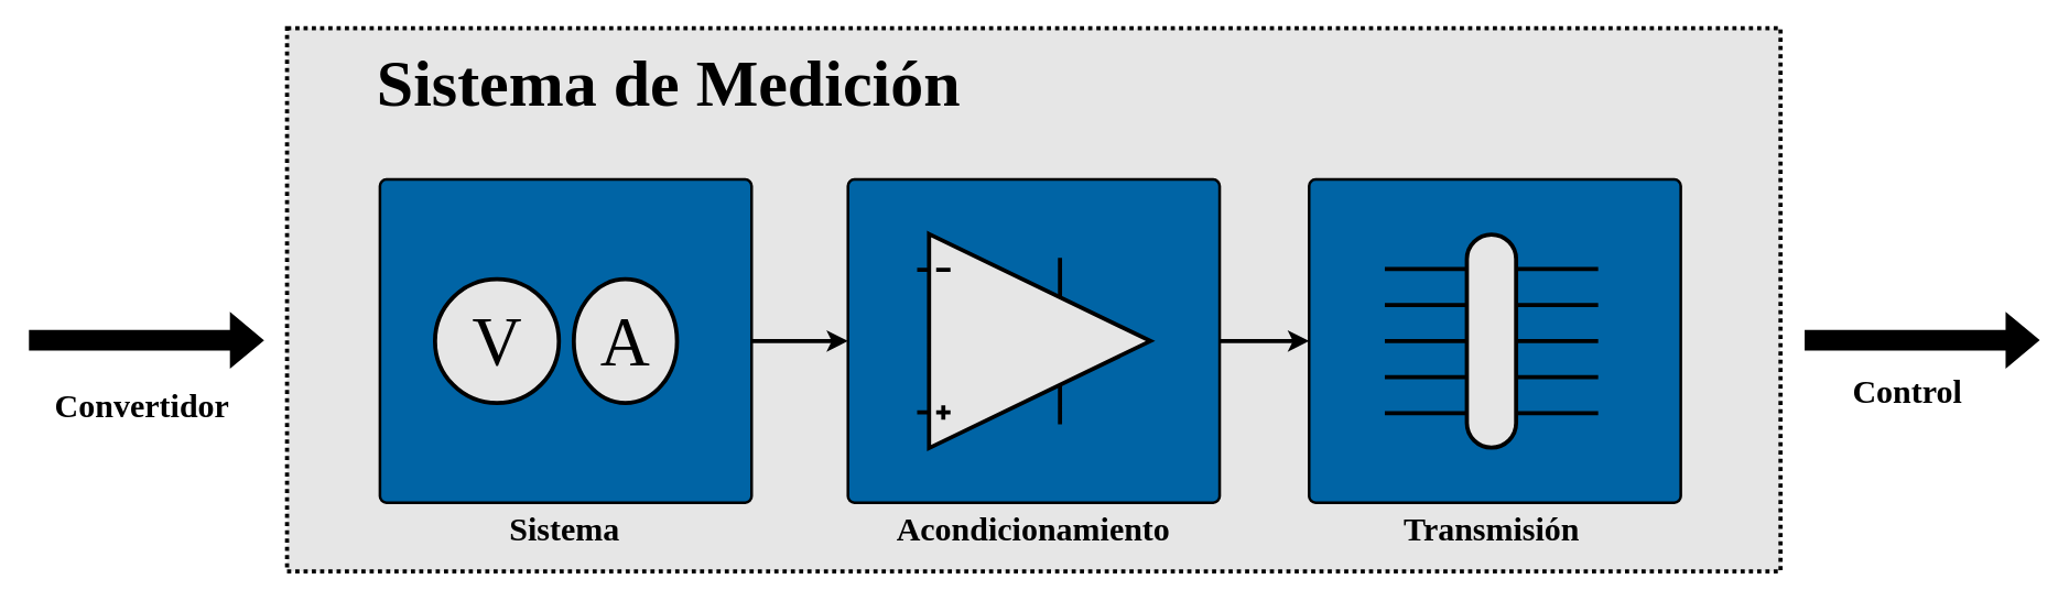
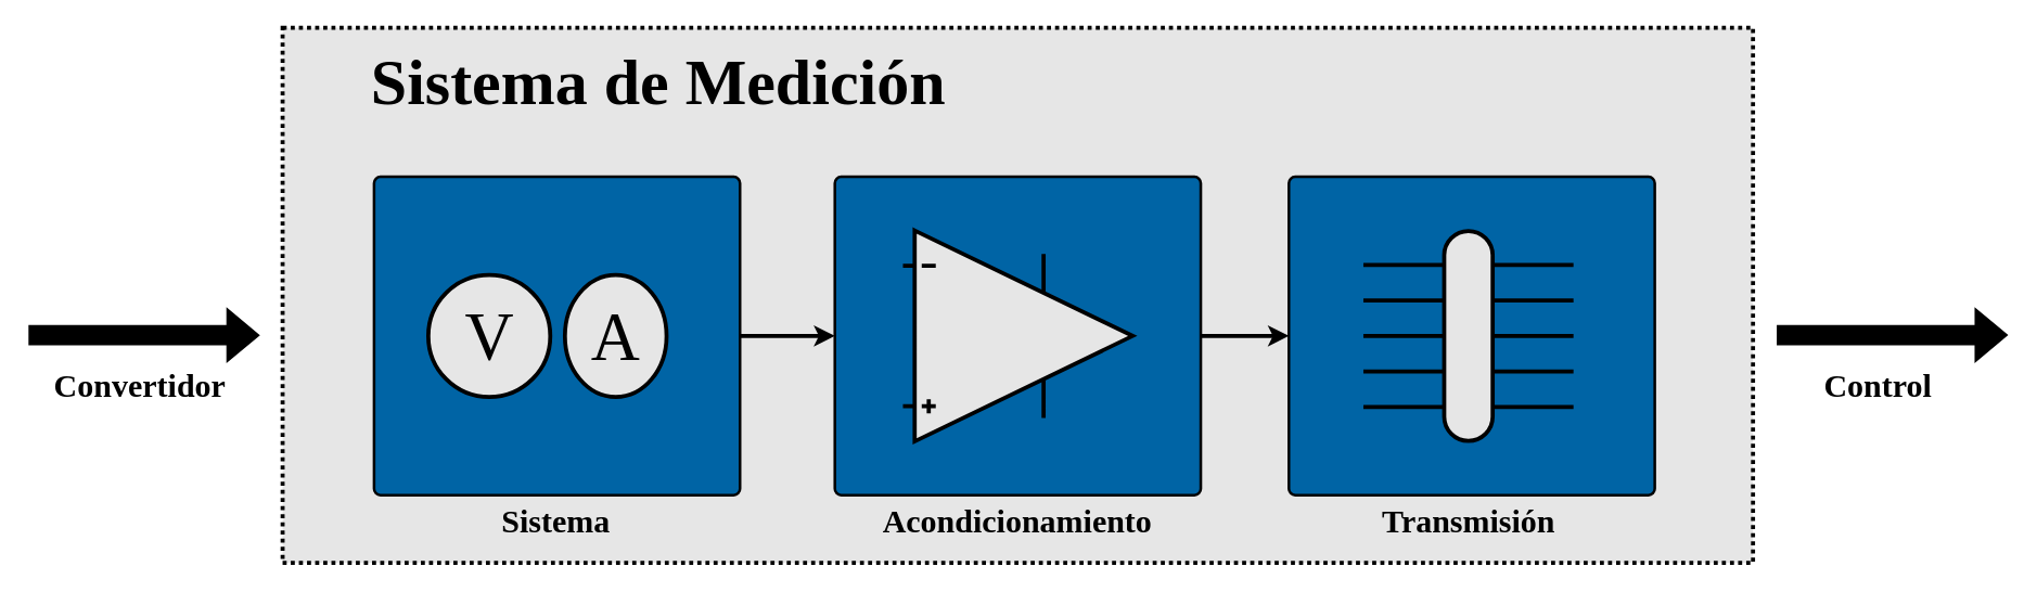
- <mxCell id="17" value="&lt;font style=&quot;font-size: 24px;&quot;&gt;Convertidor&lt;/font&gt;" style="text;html=1;strokeColor=none;fillColor=none;align=center;verticalAlign=middle;whiteSpace=wrap;rounded=0;fontFamily=Montserrat;fontSize=20;fontStyle=1" vertex="1" parent="1"><mxGeometry x="25" y="280" width="155" height="30" as="geometry" /></mxCell>
+ <mxCell id="17" value="&lt;font style=&quot;font-size: 24px;&quot;&gt;Convertidor&lt;/font&gt;" style="text;html=1;strokeColor=none;fillColor=none;align=center;verticalAlign=middle;whiteSpace=wrap;rounded=0;fontFamily=Montserrat;fontSize=20;fontStyle=1" vertex="1" parent="1"><mxGeometry x="25" y="270" width="155" height="30" as="geometry" /></mxCell>
